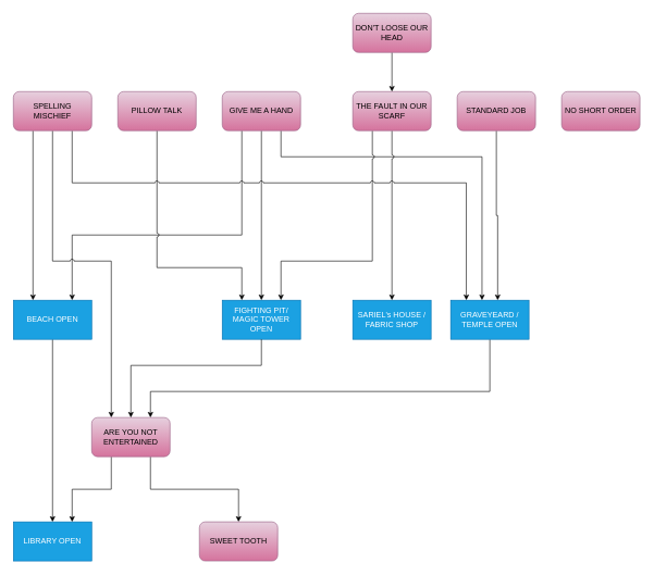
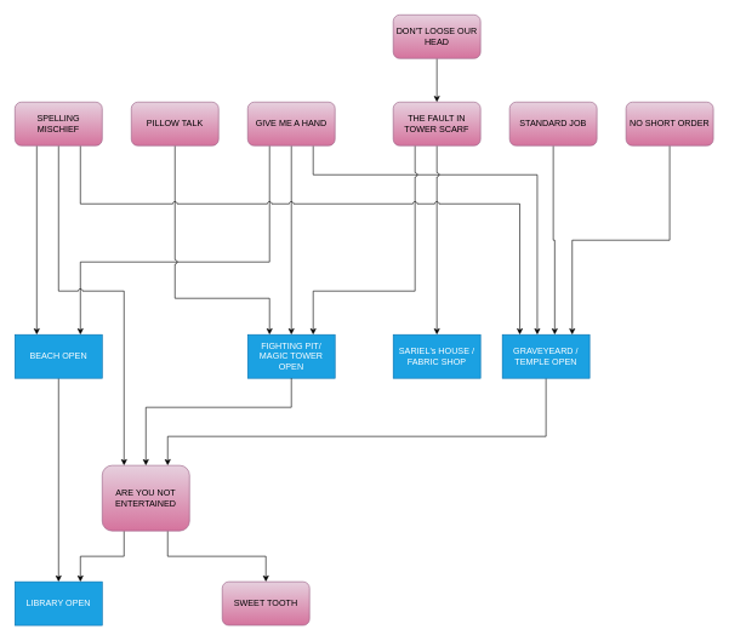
- <mxCell id="14" value="THE FAULT IN OUR SCARF" style="rounded=1;whiteSpace=wrap;html=1;fillColor=#e6d0de;strokeColor=#996185;gradientColor=#d5739d;fontColor=#000000;" parent="1" vertex="1"><mxGeometry x="540" y="140" width="120" height="60" as="geometry" /></mxCell>
+ <mxCell id="14" value="THE FAULT IN TOWER SCARF" style="rounded=1;whiteSpace=wrap;html=1;fillColor=#e6d0de;strokeColor=#996185;gradientColor=#d5739d;fontColor=#000000;" parent="1" vertex="1"><mxGeometry x="540" y="140" width="120" height="60" as="geometry" /></mxCell>
+ <mxCell id="10" style="edgeStyle=elbowEdgeStyle;rounded=0;orthogonalLoop=1;jettySize=auto;html=1;exitX=0.5;exitY=1;exitDx=0;exitDy=0;entryX=0.8;entryY=0;entryDx=0;entryDy=0;jumpStyle=arc;elbow=vertical;entryPerimeter=0;" parent="1" source="11" target="25" edge="1"><mxGeometry relative="1" as="geometry" /></mxCell>
- <mxCell id="30" value="ARE YOU NOT ENTERTAINED" style="rounded=1;whiteSpace=wrap;html=1;fillColor=#e6d0de;strokeColor=#996185;gradientColor=#d5739d;fontColor=#000000;" parent="1" vertex="1"><mxGeometry y="640" width="120" height="60" as="geometry" x="140" /></mxCell>
+ <mxCell id="30" value="ARE YOU NOT ENTERTAINED" style="rounded=1;whiteSpace=wrap;html=1;fillColor=#e6d0de;strokeColor=#996185;gradientColor=#d5739d;fontColor=#000000;" parent="1" vertex="1"><mxGeometry x="140" y="640" width="120" height="90" as="geometry" /></mxCell>
